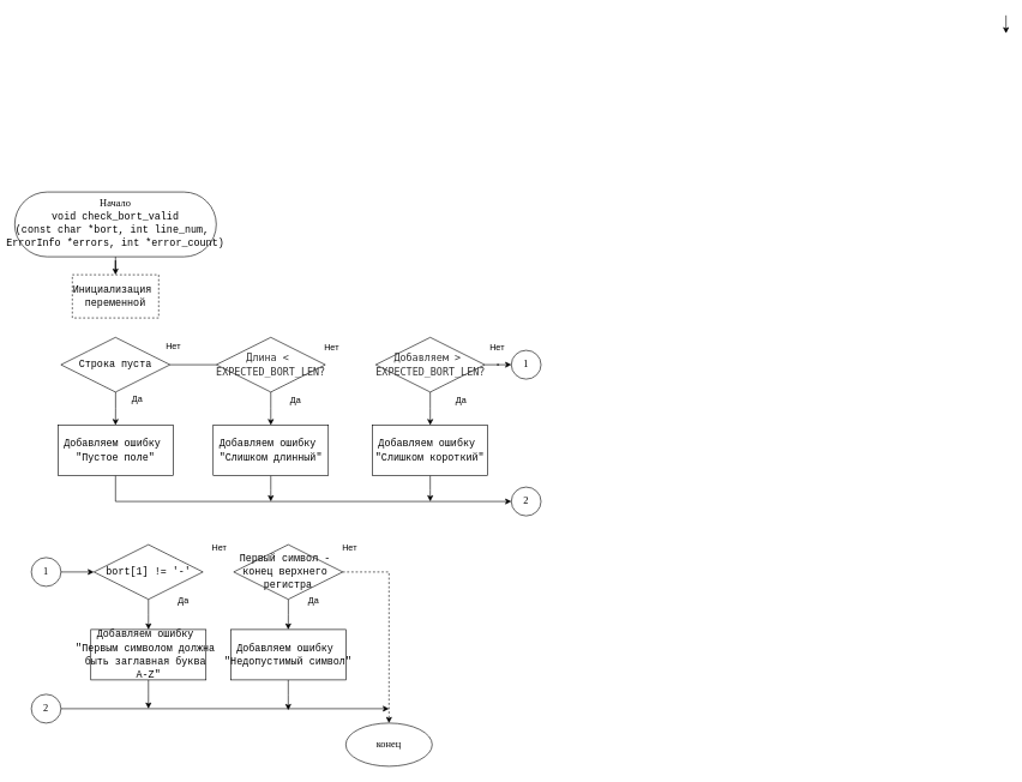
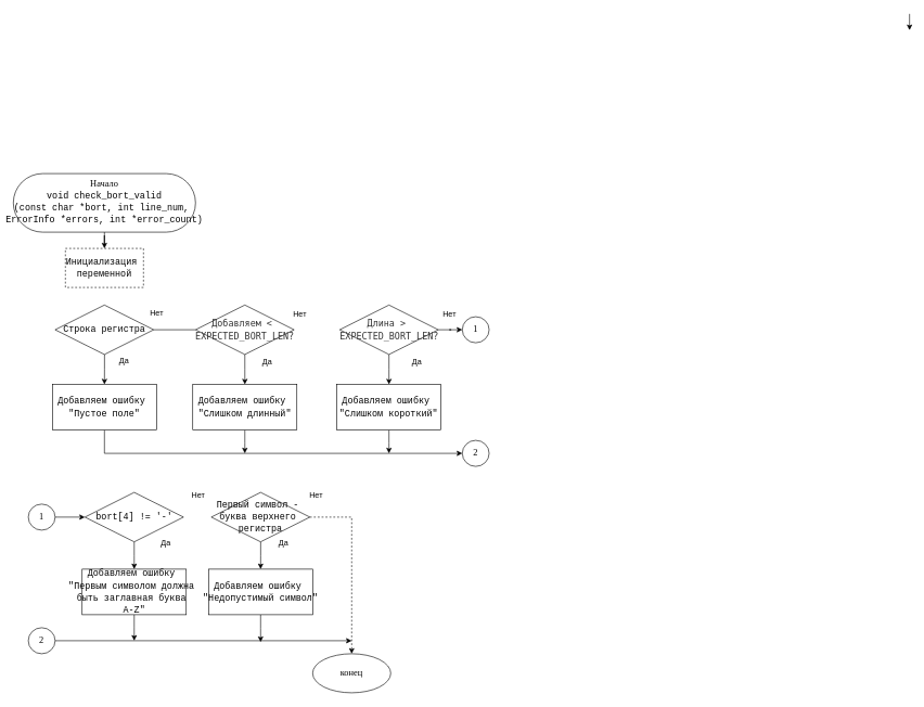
- <mxCell id="7" value="&lt;div style=&quot;font-family: Consolas, &amp;quot;Courier New&amp;quot;, monospace; line-height: 19px; white-space: pre;&quot;&gt;&lt;div style=&quot;line-height: 19px;&quot;&gt;&lt;div style=&quot;line-height: 19px;&quot;&gt;Строка пуста&lt;/div&gt;&lt;/div&gt;&lt;/div&gt;" style="rhombus;whiteSpace=wrap;html=1;rounded=1;strokeColor=default;align=center;verticalAlign=middle;arcSize=0;fontFamily=Consolas;fontSize=14;fontColor=default;fillColor=default;" parent="1" vertex="1"><mxGeometry x="84.25" y="468" width="151.5" height="76" as="geometry" /></mxCell>
+ <mxCell id="7" value="&lt;div style=&quot;font-family: Consolas, &amp;quot;Courier New&amp;quot;, monospace; line-height: 19px; white-space: pre;&quot;&gt;&lt;div style=&quot;line-height: 19px;&quot;&gt;&lt;div style=&quot;line-height: 19px;&quot;&gt;Строка регистра&lt;/div&gt;&lt;/div&gt;&lt;/div&gt;" style="rhombus;whiteSpace=wrap;html=1;rounded=1;strokeColor=default;align=center;verticalAlign=middle;arcSize=0;fontFamily=Consolas;fontSize=14;fontColor=default;fillColor=default;" parent="1" vertex="1"><mxGeometry x="84.25" y="468" width="151.5" height="76" as="geometry" /></mxCell>
- <mxCell id="11" value="&lt;div style=&quot;line-height: 19px; white-space: pre;&quot;&gt;&lt;div style=&quot;line-height: 19px;&quot;&gt;&lt;div style=&quot;line-height: 19px;&quot;&gt;&lt;span style=&quot;white-space-collapse: collapse;&quot;&gt;&lt;font style=&quot;color: rgb(51, 51, 51);&quot; face=&quot;Consolas, Monaco, Andale Mono, Ubuntu Mono, monospace&quot;&gt;Длина &amp;lt;&amp;nbsp;&lt;/font&gt;&lt;/span&gt;&lt;/div&gt;&lt;div style=&quot;line-height: 19px;&quot;&gt;&lt;span style=&quot;white-space-collapse: collapse;&quot;&gt;&lt;font style=&quot;color: rgb(51, 51, 51);&quot; face=&quot;Consolas, Monaco, Andale Mono, Ubuntu Mono, monospace&quot;&gt;EXPECTED_BORT_LEN?&lt;/font&gt;&lt;/span&gt;&lt;/div&gt;&lt;/div&gt;&lt;/div&gt;" style="rhombus;whiteSpace=wrap;html=1;rounded=1;strokeColor=default;align=center;verticalAlign=middle;arcSize=0;fontFamily=Consolas;fontSize=14;fontColor=default;fillColor=default;" parent="1" vertex="1"><mxGeometry x="300" y="468" width="151.5" height="76" as="geometry" /></mxCell>
+ <mxCell id="11" value="&lt;div style=&quot;line-height: 19px; white-space: pre;&quot;&gt;&lt;div style=&quot;line-height: 19px;&quot;&gt;&lt;div style=&quot;line-height: 19px;&quot;&gt;&lt;span style=&quot;white-space-collapse: collapse;&quot;&gt;&lt;font style=&quot;color: rgb(51, 51, 51);&quot; face=&quot;Consolas, Monaco, Andale Mono, Ubuntu Mono, monospace&quot;&gt;Добавляем &amp;lt;&amp;nbsp;&lt;/font&gt;&lt;/span&gt;&lt;/div&gt;&lt;div style=&quot;line-height: 19px;&quot;&gt;&lt;span style=&quot;white-space-collapse: collapse;&quot;&gt;&lt;font style=&quot;color: rgb(51, 51, 51);&quot; face=&quot;Consolas, Monaco, Andale Mono, Ubuntu Mono, monospace&quot;&gt;EXPECTED_BORT_LEN?&lt;/font&gt;&lt;/span&gt;&lt;/div&gt;&lt;/div&gt;&lt;/div&gt;" style="rhombus;whiteSpace=wrap;html=1;rounded=1;strokeColor=default;align=center;verticalAlign=middle;arcSize=0;fontFamily=Consolas;fontSize=14;fontColor=default;fillColor=default;" parent="1" vertex="1"><mxGeometry x="300" y="468" width="151.5" height="76" as="geometry" /></mxCell>
- <mxCell id="17" value="&lt;div style=&quot;line-height: 19px; white-space: pre;&quot;&gt;&lt;div style=&quot;line-height: 19px;&quot;&gt;&lt;div style=&quot;line-height: 19px;&quot;&gt;&lt;span style=&quot;color: rgb(51, 51, 51); white-space-collapse: collapse;&quot;&gt;&lt;font style=&quot;&quot; face=&quot;Consolas, Monaco, Andale Mono, Ubuntu Mono, monospace&quot;&gt;Добавляем &amp;gt;&amp;nbsp;&lt;/font&gt;&lt;/span&gt;&lt;/div&gt;&lt;div style=&quot;line-height: 19px;&quot;&gt;&lt;span style=&quot;color: rgb(51, 51, 51); white-space-collapse: collapse;&quot;&gt;&lt;font style=&quot;&quot; face=&quot;Consolas, Monaco, Andale Mono, Ubuntu Mono, monospace&quot;&gt;EXPECTED_BORT_LEN?&lt;/font&gt;&lt;/span&gt;&lt;/div&gt;&lt;/div&gt;&lt;/div&gt;" style="rhombus;whiteSpace=wrap;html=1;rounded=1;strokeColor=default;align=center;verticalAlign=middle;arcSize=0;fontFamily=Consolas;fontSize=14;fontColor=default;fillColor=default;" parent="1" vertex="1"><mxGeometry x="521.54" y="468" width="151.5" height="76" as="geometry" /></mxCell>
+ <mxCell id="17" value="&lt;div style=&quot;line-height: 19px; white-space: pre;&quot;&gt;&lt;div style=&quot;line-height: 19px;&quot;&gt;&lt;div style=&quot;line-height: 19px;&quot;&gt;&lt;span style=&quot;color: rgb(51, 51, 51); white-space-collapse: collapse;&quot;&gt;&lt;font style=&quot;&quot; face=&quot;Consolas, Monaco, Andale Mono, Ubuntu Mono, monospace&quot;&gt;Длина &amp;gt;&amp;nbsp;&lt;/font&gt;&lt;/span&gt;&lt;/div&gt;&lt;div style=&quot;line-height: 19px;&quot;&gt;&lt;span style=&quot;color: rgb(51, 51, 51); white-space-collapse: collapse;&quot;&gt;&lt;font style=&quot;&quot; face=&quot;Consolas, Monaco, Andale Mono, Ubuntu Mono, monospace&quot;&gt;EXPECTED_BORT_LEN?&lt;/font&gt;&lt;/span&gt;&lt;/div&gt;&lt;/div&gt;&lt;/div&gt;" style="rhombus;whiteSpace=wrap;html=1;rounded=1;strokeColor=default;align=center;verticalAlign=middle;arcSize=0;fontFamily=Consolas;fontSize=14;fontColor=default;fillColor=default;" parent="1" vertex="1"><mxGeometry x="521.54" y="468" width="151.5" height="76" as="geometry" /></mxCell>
- <mxCell id="27" value="&lt;div style=&quot;line-height: 19px; white-space: pre;&quot;&gt;&lt;div style=&quot;line-height: 19px;&quot;&gt;&lt;div style=&quot;line-height: 19px;&quot;&gt;&lt;div style=&quot;font-family: Consolas, &amp;quot;Courier New&amp;quot;, monospace; line-height: 19px;&quot;&gt;&lt;span&gt;&lt;font style=&quot;color: rgb(0, 0, 0);&quot;&gt;bort[1] != '-'&lt;/font&gt;&lt;/span&gt;&lt;/div&gt;&lt;/div&gt;&lt;/div&gt;&lt;/div&gt;" style="rhombus;whiteSpace=wrap;html=1;rounded=1;strokeColor=default;align=center;verticalAlign=middle;arcSize=0;fontFamily=Consolas;fontSize=14;fontColor=default;fillColor=default;" parent="1" vertex="1"><mxGeometry x="130" y="756" width="151.5" height="76" as="geometry" /></mxCell>
+ <mxCell id="27" value="&lt;div style=&quot;line-height: 19px; white-space: pre;&quot;&gt;&lt;div style=&quot;line-height: 19px;&quot;&gt;&lt;div style=&quot;line-height: 19px;&quot;&gt;&lt;div style=&quot;font-family: Consolas, &amp;quot;Courier New&amp;quot;, monospace; line-height: 19px;&quot;&gt;&lt;span&gt;&lt;font style=&quot;color: rgb(0, 0, 0);&quot;&gt;bort[4] != '-'&lt;/font&gt;&lt;/span&gt;&lt;/div&gt;&lt;/div&gt;&lt;/div&gt;&lt;/div&gt;" style="rhombus;whiteSpace=wrap;html=1;rounded=1;strokeColor=default;align=center;verticalAlign=middle;arcSize=0;fontFamily=Consolas;fontSize=14;fontColor=default;fillColor=default;" parent="1" vertex="1"><mxGeometry x="130" y="756" width="151.5" height="76" as="geometry" /></mxCell>
- <mxCell id="29" value="&lt;div style=&quot;line-height: 19px; white-space: pre;&quot;&gt;&lt;div style=&quot;line-height: 19px;&quot;&gt;&lt;div style=&quot;line-height: 19px;&quot;&gt;&lt;div style=&quot;font-family: Consolas, &amp;quot;Courier New&amp;quot;, monospace; line-height: 19px;&quot;&gt;&lt;span&gt;&lt;font style=&quot;color: rgb(0, 0, 0);&quot;&gt;Первый символ - &lt;/font&gt;&lt;/span&gt;&lt;/div&gt;&lt;div style=&quot;font-family: Consolas, &amp;quot;Courier New&amp;quot;, monospace; line-height: 19px;&quot;&gt;&lt;span&gt;&lt;font style=&quot;color: rgb(0, 0, 0);&quot;&gt;конец верхнего &lt;/font&gt;&lt;/span&gt;&lt;/div&gt;&lt;div style=&quot;font-family: Consolas, &amp;quot;Courier New&amp;quot;, monospace; line-height: 19px;&quot;&gt;&lt;span&gt;&lt;font style=&quot;color: rgb(0, 0, 0);&quot;&gt;регистра&lt;/font&gt;&lt;/span&gt;&lt;/div&gt;&lt;/div&gt;&lt;/div&gt;&lt;/div&gt;" style="rhombus;whiteSpace=wrap;html=1;rounded=1;strokeColor=default;align=center;verticalAlign=middle;arcSize=0;fontFamily=Consolas;fontSize=14;fontColor=default;fillColor=default;" parent="1" vertex="1"><mxGeometry x="324.25" y="756" width="151.5" height="76" as="geometry" /></mxCell>
+ <mxCell id="29" value="&lt;div style=&quot;line-height: 19px; white-space: pre;&quot;&gt;&lt;div style=&quot;line-height: 19px;&quot;&gt;&lt;div style=&quot;line-height: 19px;&quot;&gt;&lt;div style=&quot;font-family: Consolas, &amp;quot;Courier New&amp;quot;, monospace; line-height: 19px;&quot;&gt;&lt;span&gt;&lt;font style=&quot;color: rgb(0, 0, 0);&quot;&gt;Первый символ - &lt;/font&gt;&lt;/span&gt;&lt;/div&gt;&lt;div style=&quot;font-family: Consolas, &amp;quot;Courier New&amp;quot;, monospace; line-height: 19px;&quot;&gt;&lt;span&gt;&lt;font style=&quot;color: rgb(0, 0, 0);&quot;&gt;буква верхнего &lt;/font&gt;&lt;/span&gt;&lt;/div&gt;&lt;div style=&quot;font-family: Consolas, &amp;quot;Courier New&amp;quot;, monospace; line-height: 19px;&quot;&gt;&lt;span&gt;&lt;font style=&quot;color: rgb(0, 0, 0);&quot;&gt;регистра&lt;/font&gt;&lt;/span&gt;&lt;/div&gt;&lt;/div&gt;&lt;/div&gt;&lt;/div&gt;" style="rhombus;whiteSpace=wrap;html=1;rounded=1;strokeColor=default;align=center;verticalAlign=middle;arcSize=0;fontFamily=Consolas;fontSize=14;fontColor=default;fillColor=default;" parent="1" vertex="1"><mxGeometry x="324.25" y="756" width="151.5" height="76" as="geometry" /></mxCell>
